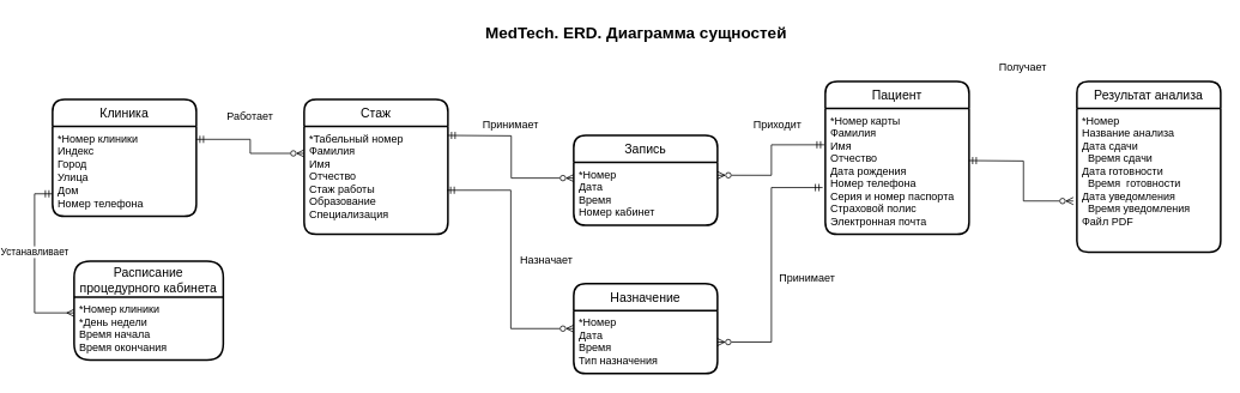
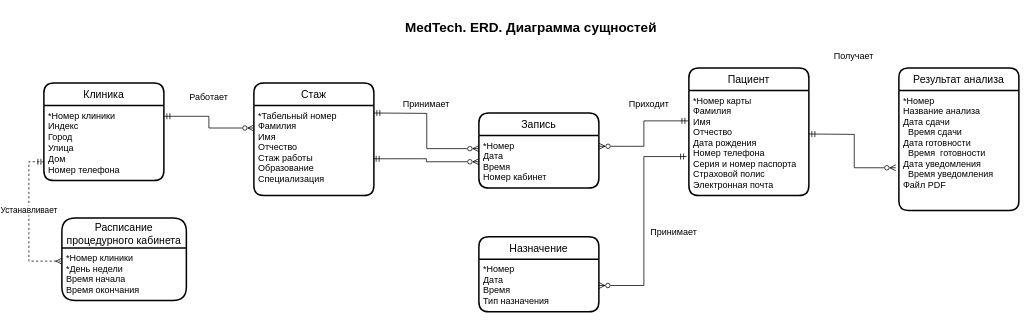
- <mxCell id="23" value="&lt;font style=&quot;font-size: 12px;&quot;&gt;Назначает&lt;/font&gt;" style="text;html=1;strokeColor=none;fillColor=none;align=center;verticalAlign=middle;whiteSpace=wrap;rounded=0;fontSize=20;" parent="1" vertex="1"><mxGeometry x="560" y="270" width="60" height="30" as="geometry" /></mxCell>
- <mxCell id="22" style="edgeStyle=orthogonalEdgeStyle;rounded=0;orthogonalLoop=1;jettySize=auto;html=1;entryX=0;entryY=0.5;entryDx=0;entryDy=0;fontSize=11;startArrow=ERmandOne;startFill=0;endArrow=ERzeroToMany;endFill=0;exitX=0.994;exitY=0.592;exitDx=0;exitDy=0;exitPerimeter=0;" parent="1" source="6" target="20" edge="1"><mxGeometry relative="1" as="geometry"><mxPoint x="490" y="160" as="sourcePoint" /><mxPoint x="630" y="208" as="targetPoint" /></mxGeometry></mxCell>
+ <mxCell id="22" style="edgeStyle=orthogonalEdgeStyle;rounded=0;orthogonalLoop=1;jettySize=auto;html=1;fontSize=11;startArrow=ERmandOne;startFill=0;endArrow=ERzeroToMany;endFill=0;exitX=0.994;exitY=0.592;exitDx=0;exitDy=0;exitPerimeter=0;" parent="1" source="6" target="10" edge="1"><mxGeometry relative="1" as="geometry"><mxPoint x="490" y="160" as="sourcePoint" /><mxPoint x="630" y="208" as="targetPoint" /></mxGeometry></mxCell>
- <mxCell id="28" value="Устанавливает" style="edgeStyle=orthogonalEdgeStyle;rounded=0;orthogonalLoop=1;jettySize=auto;html=1;entryX=0;entryY=0.25;entryDx=0;entryDy=0;fontSize=11;startArrow=ERmandOne;startFill=0;endArrow=ERmany;endFill=0;exitX=0;exitY=0.75;exitDx=0;exitDy=0;" parent="1" source="4" target="27" edge="1"><mxGeometry x="-0.135" relative="1" as="geometry"><mxPoint x="210" y="216" as="sourcePoint" /><mxPoint x="330" y="230" as="targetPoint" /><Array as="points"><mxPoint x="20" y="215" /><mxPoint x="20" y="348" /></Array><mxPoint as="offset" /></mxGeometry></mxCell>
+ <mxCell id="28" value="Устанавливает" style="edgeStyle=orthogonalEdgeStyle;rounded=0;orthogonalLoop=1;jettySize=auto;html=1;entryX=0;entryY=0.25;entryDx=0;entryDy=0;fontSize=11;startArrow=ERmandOne;startFill=0;endArrow=ERmany;endFill=0;exitX=0;exitY=0.75;exitDx=0;exitDy=0;dashed=1;" parent="1" source="4" target="27" edge="1"><mxGeometry x="-0.135" relative="1" as="geometry"><mxPoint x="210" y="216" as="sourcePoint" /><mxPoint x="330" y="230" as="targetPoint" /><Array as="points"><mxPoint x="20" y="215" /><mxPoint x="20" y="348" /></Array><mxPoint as="offset" /></mxGeometry></mxCell>
